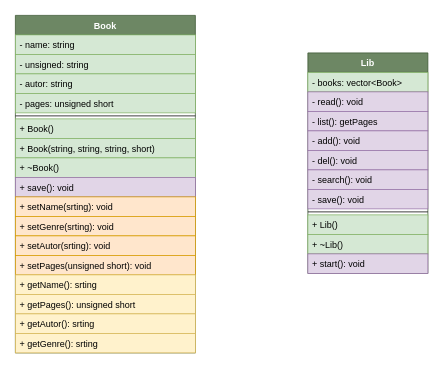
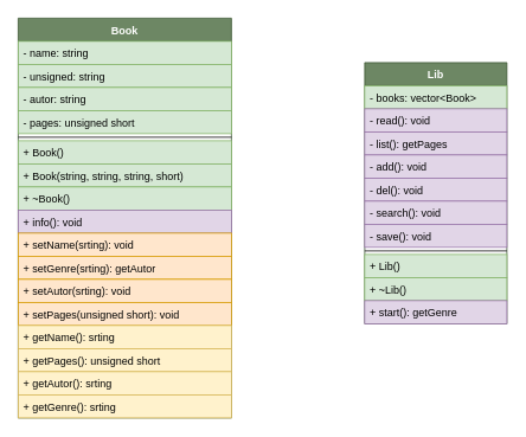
- <mxCell id="11" value="+ save(): void" style="text;strokeColor=#9673a6;fillColor=#e1d5e7;align=left;verticalAlign=top;spacingLeft=4;spacingRight=4;overflow=hidden;rotatable=0;points=[[0,0.5],[1,0.5]];portConstraint=eastwest;" vertex="1" parent="2"><mxGeometry y="216" width="240" height="26" as="geometry" /></mxCell>
+ <mxCell id="11" value="+ info(): void" style="text;strokeColor=#9673a6;fillColor=#e1d5e7;align=left;verticalAlign=top;spacingLeft=4;spacingRight=4;overflow=hidden;rotatable=0;points=[[0,0.5],[1,0.5]];portConstraint=eastwest;" vertex="1" parent="2"><mxGeometry y="216" width="240" height="26" as="geometry" /></mxCell>
- <mxCell id="13" value="+ setGenre(srting): void" style="text;strokeColor=#d79b00;fillColor=#ffe6cc;align=left;verticalAlign=top;spacingLeft=4;spacingRight=4;overflow=hidden;rotatable=0;points=[[0,0.5],[1,0.5]];portConstraint=eastwest;" vertex="1" parent="2"><mxGeometry y="268" width="240" height="26" as="geometry" /></mxCell>
+ <mxCell id="13" value="+ setGenre(srting): getAutor" style="text;strokeColor=#d79b00;fillColor=#ffe6cc;align=left;verticalAlign=top;spacingLeft=4;spacingRight=4;overflow=hidden;rotatable=0;points=[[0,0.5],[1,0.5]];portConstraint=eastwest;" vertex="1" parent="2"><mxGeometry y="268" width="240" height="26" as="geometry" /></mxCell>
- <mxCell id="31" value="+ start(): void" style="text;strokeColor=#9673a6;fillColor=#e1d5e7;align=left;verticalAlign=top;spacingLeft=4;spacingRight=4;overflow=hidden;rotatable=0;points=[[0,0.5],[1,0.5]];portConstraint=eastwest;" vertex="1" parent="20"><mxGeometry y="268" width="160" height="26" as="geometry" /></mxCell>
+ <mxCell id="31" value="+ start(): getGenre" style="text;strokeColor=#9673a6;fillColor=#e1d5e7;align=left;verticalAlign=top;spacingLeft=4;spacingRight=4;overflow=hidden;rotatable=0;points=[[0,0.5],[1,0.5]];portConstraint=eastwest;" vertex="1" parent="20"><mxGeometry y="268" width="160" height="26" as="geometry" /></mxCell>
